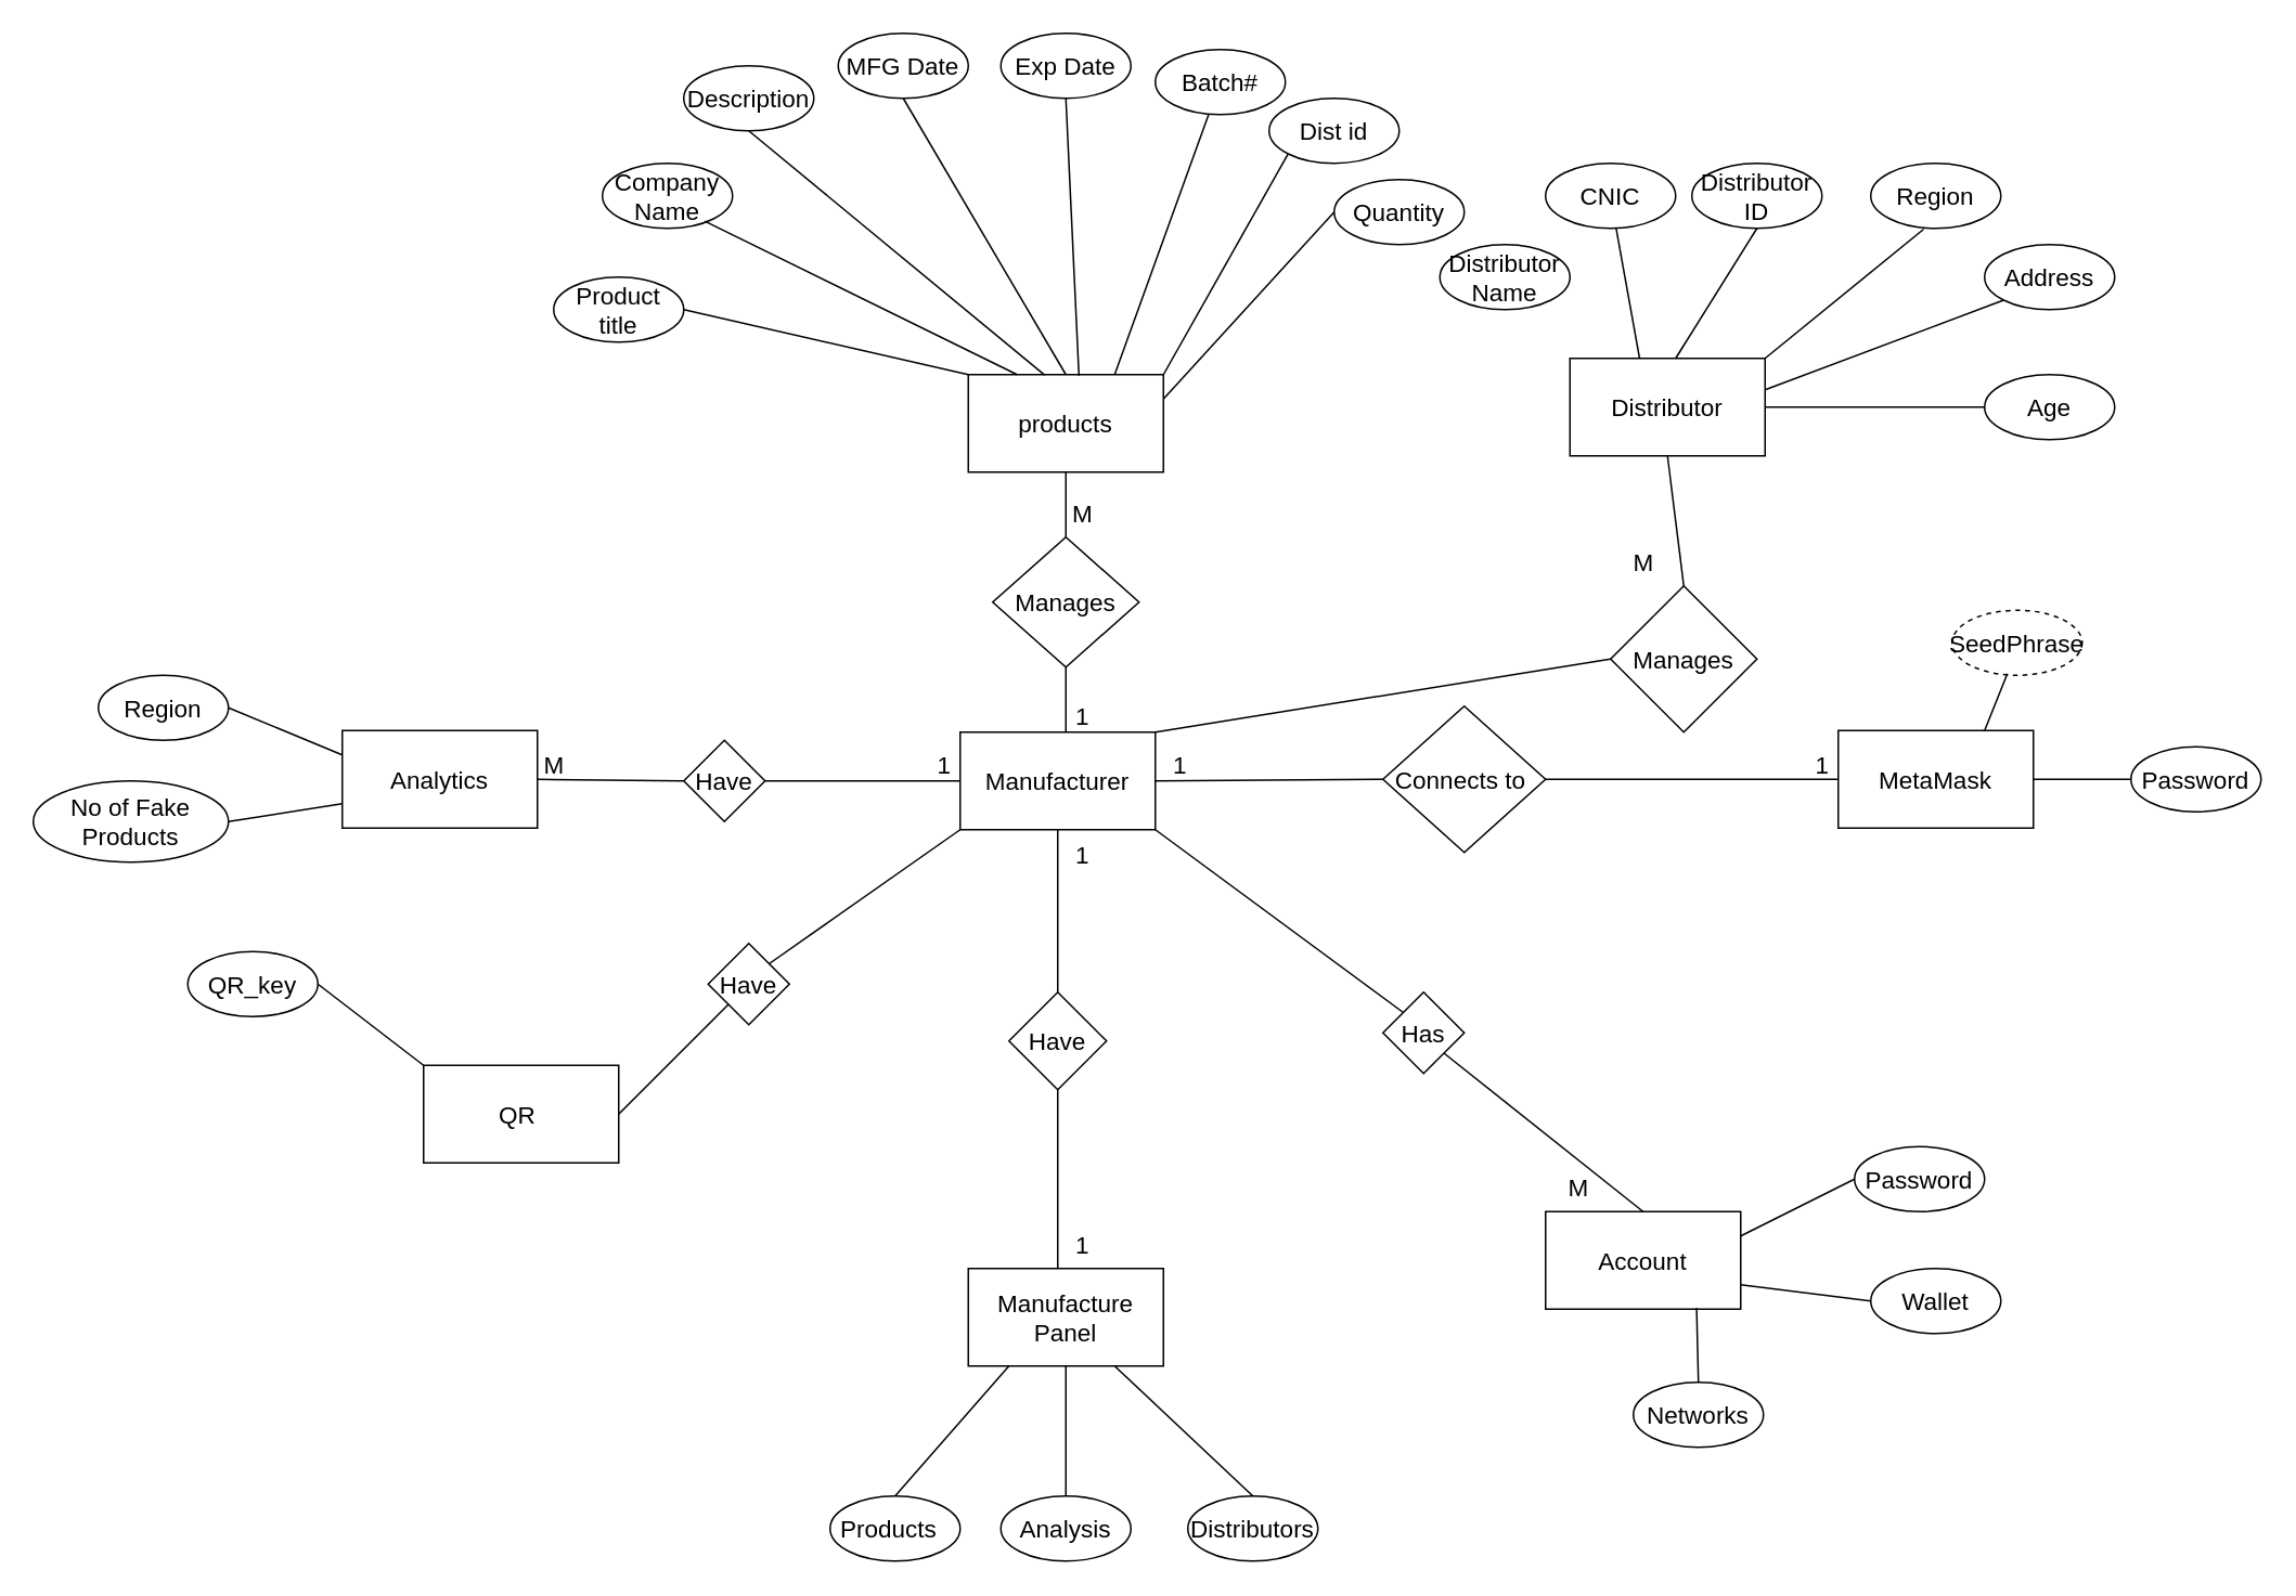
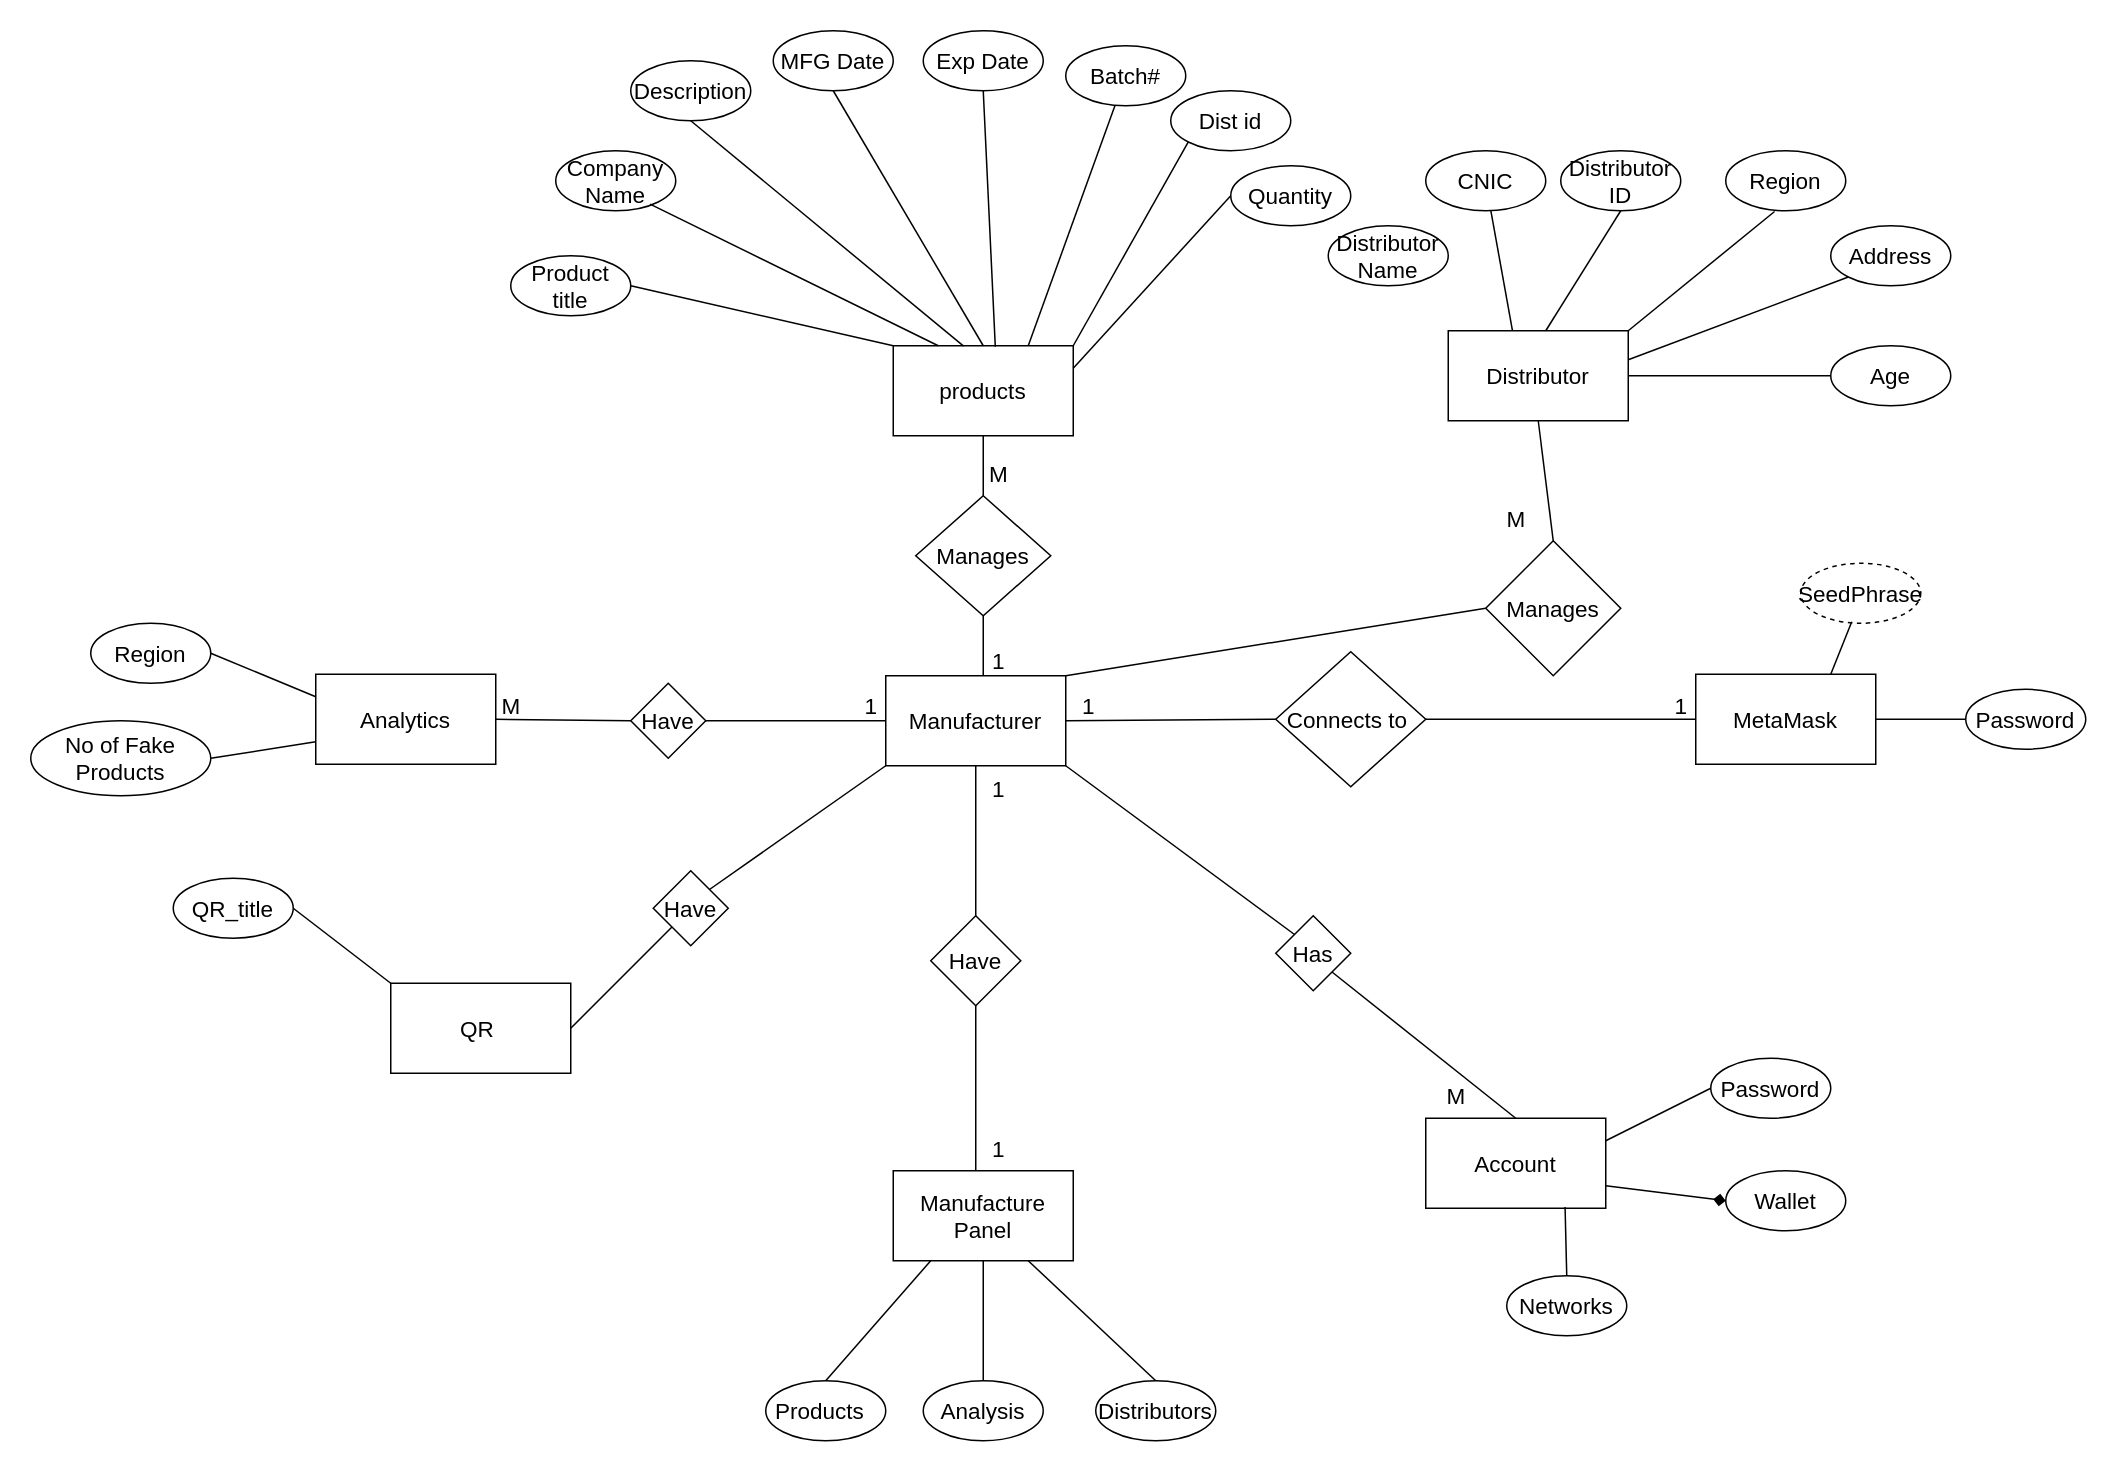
- <mxCell id="85" value="QR_key" style="ellipse;whiteSpace=wrap;html=1;fontSize=15;" vertex="1" parent="1"><mxGeometry x="115" y="585" width="80" height="40" as="geometry" /></mxCell>
+ <mxCell id="85" value="QR_title" style="ellipse;whiteSpace=wrap;html=1;fontSize=15;" vertex="1" parent="1"><mxGeometry x="115" y="585" width="80" height="40" as="geometry" /></mxCell>
- <mxCell id="61" value="" style="endArrow=none;html=1;rounded=0;exitX=1;exitY=0.75;exitDx=0;exitDy=0;entryX=0;entryY=0.5;entryDx=0;entryDy=0;fontSize=15;" parent="1" source="13" target="59" edge="1"><mxGeometry width="50" height="50" relative="1" as="geometry"><mxPoint x="1090" y="850" as="sourcePoint" /><mxPoint x="1140" y="800" as="targetPoint" /></mxGeometry></mxCell>
+ <mxCell id="61" value="" style="endArrow=diamond;html=1;rounded=0;exitX=1;exitY=0.75;exitDx=0;exitDy=0;entryX=0;entryY=0.5;entryDx=0;entryDy=0;fontSize=15;" parent="1" source="13" target="59" edge="1"><mxGeometry width="50" height="50" relative="1" as="geometry"><mxPoint x="1090" y="850" as="sourcePoint" /><mxPoint x="1140" y="800" as="targetPoint" /></mxGeometry></mxCell>
